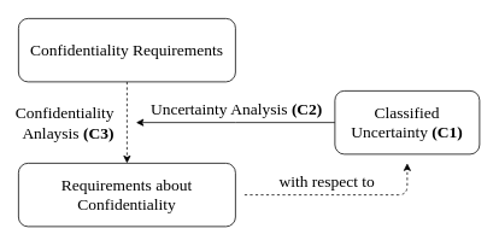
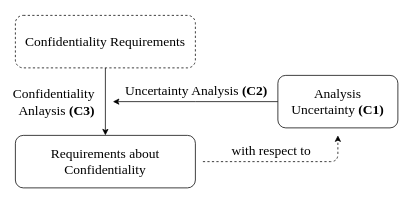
- <mxCell id="4" value="&lt;span style=&quot;font-family: &amp;#34;linux libertine&amp;#34; ; text-align: left&quot;&gt;&lt;span style=&quot;font-size: 18px&quot;&gt;Confidentiality Requirements&lt;/span&gt;&lt;/span&gt;" style="rounded=1;whiteSpace=wrap;html=1;" parent="1" vertex="1"><mxGeometry x="20" y="20" width="240" height="70" as="geometry" /></mxCell>
+ <mxCell id="4" value="&lt;span style=&quot;font-family: &amp;#34;linux libertine&amp;#34; ; text-align: left&quot;&gt;&lt;span style=&quot;font-size: 18px&quot;&gt;Confidentiality Requirements&lt;/span&gt;&lt;/span&gt;" style="rounded=1;whiteSpace=wrap;html=1;dashed=1;" parent="1" vertex="1"><mxGeometry x="20" y="20" width="240" height="70" as="geometry" /></mxCell>
- <mxCell id="2" style="edgeStyle=orthogonalEdgeStyle;rounded=0;orthogonalLoop=1;jettySize=auto;html=1;dashed=1;" parent="1" source="4" target="7" edge="1"><mxGeometry relative="1" as="geometry" /></mxCell>
+ <mxCell id="2" style="edgeStyle=orthogonalEdgeStyle;rounded=0;orthogonalLoop=1;jettySize=auto;html=1;" parent="1" source="4" target="7" edge="1"><mxGeometry relative="1" as="geometry" /></mxCell>
- <mxCell id="10" value="&lt;span style=&quot;font-family: &amp;#34;linux libertine&amp;#34; ; font-size: 18px ; text-align: left&quot;&gt;Classified&lt;br&gt;Uncertainty &lt;b&gt;(C1)&lt;/b&gt;&lt;/span&gt;" style="rounded=1;whiteSpace=wrap;html=1;" parent="1" vertex="1"><mxGeometry x="370" y="100" width="160" height="70" as="geometry" /></mxCell>
+ <mxCell id="10" value="&lt;span style=&quot;font-family: &amp;#34;linux libertine&amp;#34; ; font-size: 18px ; text-align: left&quot;&gt;Analysis&lt;br&gt;Uncertainty &lt;b&gt;(C1)&lt;/b&gt;&lt;/span&gt;" style="rounded=1;whiteSpace=wrap;html=1;" parent="1" vertex="1"><mxGeometry x="370" y="100" width="160" height="70" as="geometry" /></mxCell>
